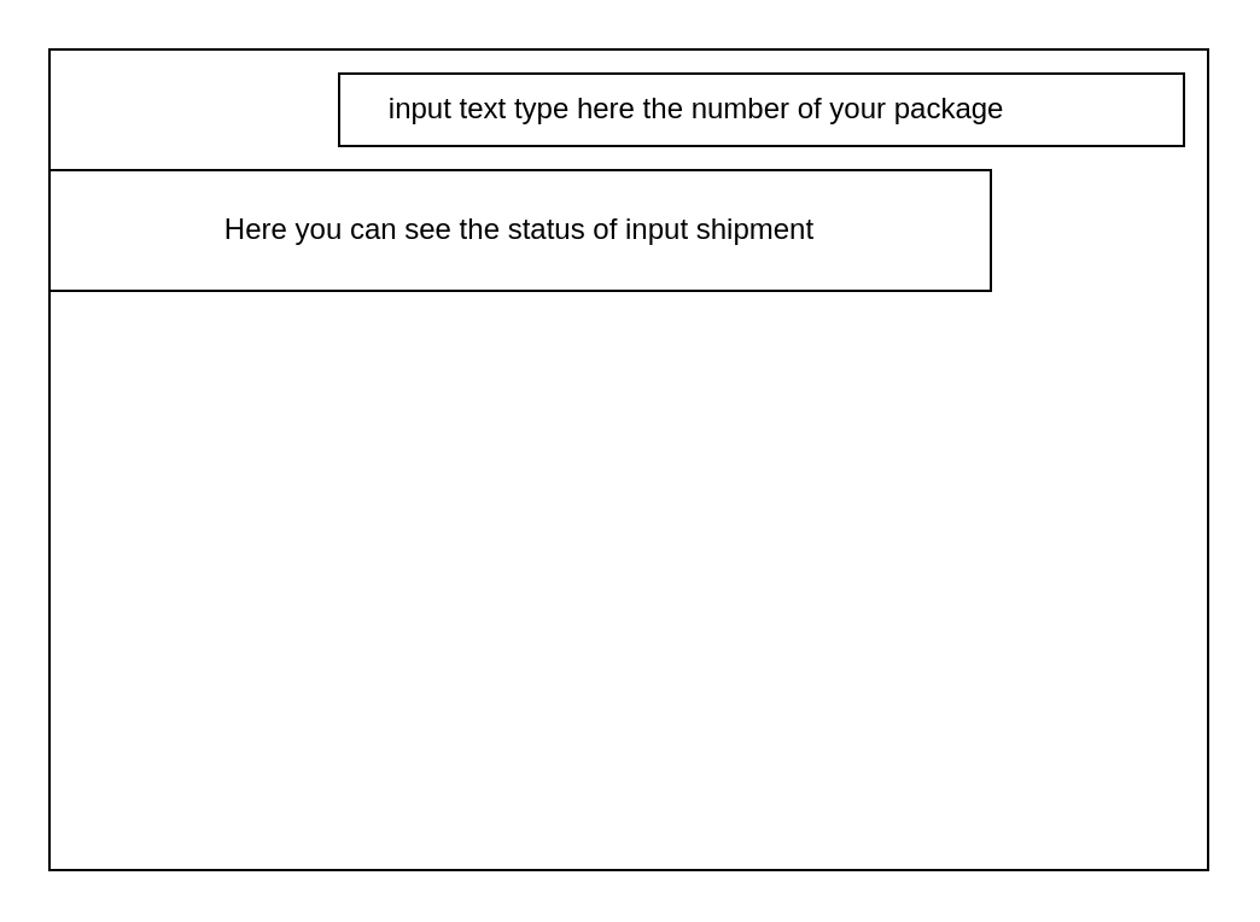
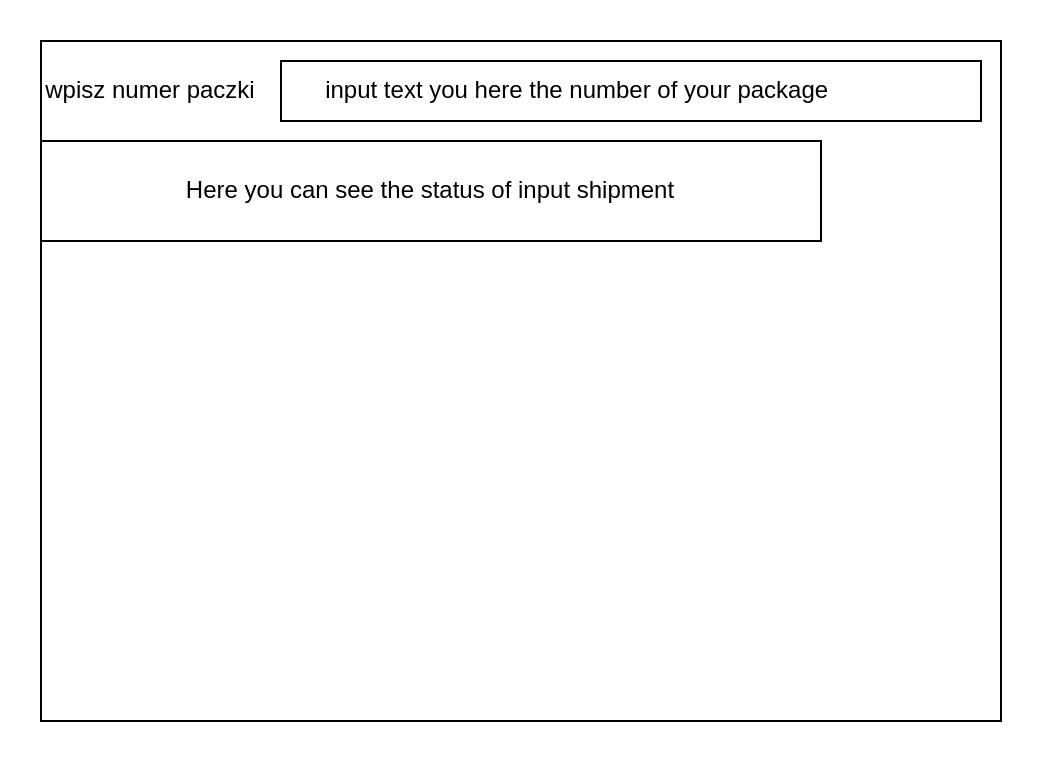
+ <mxCell id="3" value="wpisz numer paczki" style="text;html=1;strokeColor=none;fillColor=none;align=center;verticalAlign=middle;whiteSpace=wrap;rounded=0;" vertex="1" parent="1"><mxGeometry x="20" y="30" width="110" height="30" as="geometry" /></mxCell>
- <mxCell id="5" value="input text type here the number of your package&amp;nbsp;" style="text;html=1;strokeColor=none;fillColor=none;align=center;verticalAlign=middle;whiteSpace=wrap;rounded=0;" vertex="1" parent="1"><mxGeometry x="140" y="30" width="300" height="30" as="geometry" /></mxCell>
+ <mxCell id="5" value="input text you here the number of your package&amp;nbsp;" style="text;html=1;strokeColor=none;fillColor=none;align=center;verticalAlign=middle;whiteSpace=wrap;rounded=0;" vertex="1" parent="1"><mxGeometry x="140" y="30" width="300" height="30" as="geometry" /></mxCell>
